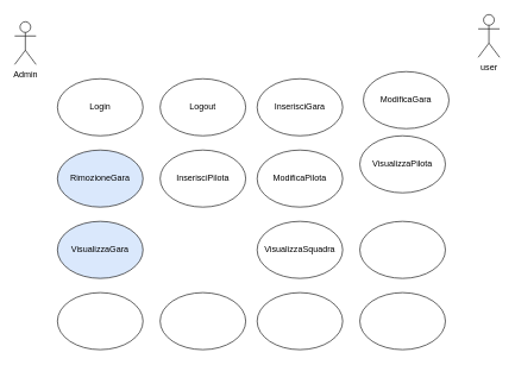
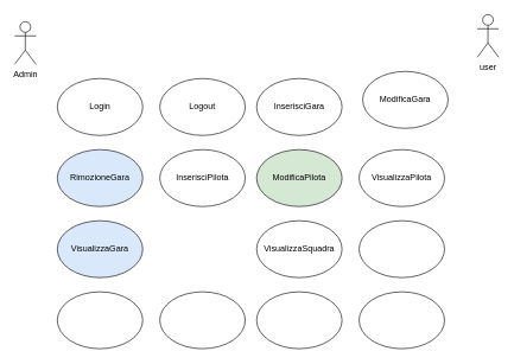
- <mxCell id="13" value="VisualizzaPilota" style="ellipse;whiteSpace=wrap;html=1;" vertex="1" parent="1"><mxGeometry x="504" y="190" width="120" height="80" as="geometry" /></mxCell>
+ <mxCell id="13" value="VisualizzaPilota" style="ellipse;whiteSpace=wrap;html=1;" vertex="1" parent="1"><mxGeometry x="504" y="210" width="120" height="80" as="geometry" /></mxCell>
- <mxCell id="12" value="ModificaPilota" style="ellipse;whiteSpace=wrap;html=1;" vertex="1" parent="1"><mxGeometry x="360" y="210" width="120" height="80" as="geometry" /></mxCell>
+ <mxCell id="12" value="ModificaPilota" style="ellipse;whiteSpace=wrap;html=1;fillColor=#d5e8d4;" vertex="1" parent="1"><mxGeometry x="360" y="210" width="120" height="80" as="geometry" /></mxCell>
